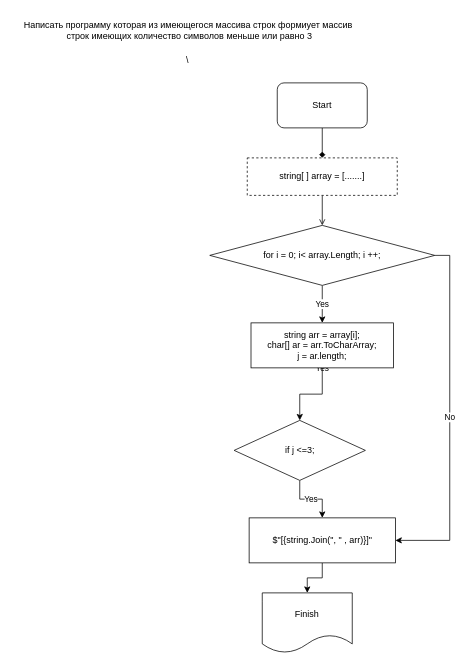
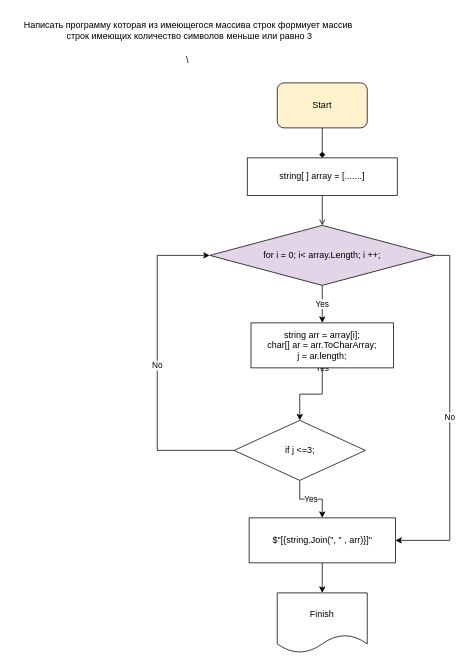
- <mxCell id="3" value="Start" style="rounded=1;whiteSpace=wrap;html=1;" parent="1" vertex="1"><mxGeometry x="369" y="110" width="120" height="60" as="geometry" /></mxCell>
+ <mxCell id="3" value="Start" style="rounded=1;whiteSpace=wrap;html=1;fillColor=#fff2cc;" parent="1" vertex="1"><mxGeometry x="369" y="110" width="120" height="60" as="geometry" /></mxCell>
- <mxCell id="5" value="string[ ] array = [.......]" style="rounded=0;whiteSpace=wrap;html=1;dashed=1;" parent="1" vertex="1"><mxGeometry x="329" y="210" width="200" height="50" as="geometry" /></mxCell>
+ <mxCell id="5" value="string[ ] array = [.......]" style="rounded=0;whiteSpace=wrap;html=1;" parent="1" vertex="1"><mxGeometry x="329" y="210" width="200" height="50" as="geometry" /></mxCell>
- <mxCell id="9" value="for i = 0; i&amp;lt; array.Length; i ++;" style="rhombus;whiteSpace=wrap;html=1;" parent="1" vertex="1"><mxGeometry x="279" y="300" width="300" height="80" as="geometry" /></mxCell>
+ <mxCell id="9" value="for i = 0; i&amp;lt; array.Length; i ++;" style="rhombus;whiteSpace=wrap;html=1;fillColor=#e1d5e7;" parent="1" vertex="1"><mxGeometry x="279" y="300" width="300" height="80" as="geometry" /></mxCell>
+ <mxCell id="10" value="No" style="edgeStyle=orthogonalEdgeStyle;rounded=0;orthogonalLoop=1;jettySize=auto;html=1;entryX=0;entryY=0.5;entryDx=0;entryDy=0;exitX=0;exitY=0.5;exitDx=0;exitDy=0;" parent="1" source="13" target="9" edge="1"><mxGeometry relative="1" as="geometry"><mxPoint x="269" y="380" as="targetPoint" /><Array as="points"><mxPoint x="209" y="600" /><mxPoint x="209" y="340" /></Array><mxPoint x="299" y="770" as="sourcePoint" /></mxGeometry></mxCell>
- <mxCell id="17" value="Finish" style="shape=document;whiteSpace=wrap;html=1;boundedLbl=1;" vertex="1" parent="1"><mxGeometry x="349" y="790" width="120" height="80" as="geometry" /></mxCell>
+ <mxCell id="17" value="Finish" style="shape=document;whiteSpace=wrap;html=1;boundedLbl=1;" vertex="1" parent="1"><mxGeometry x="369" y="790" width="120" height="80" as="geometry" /></mxCell>
